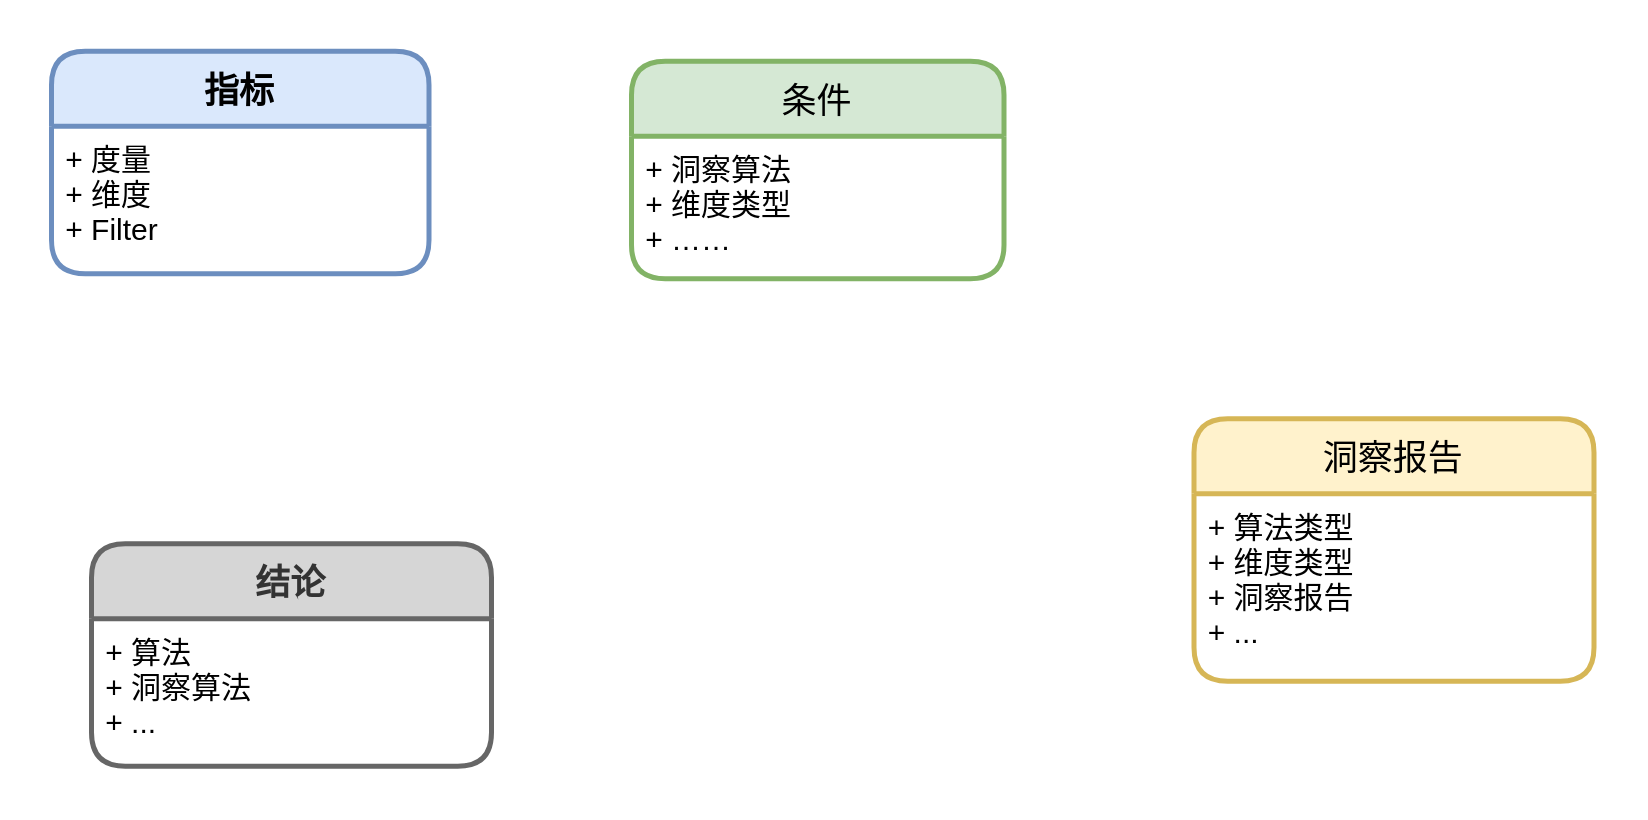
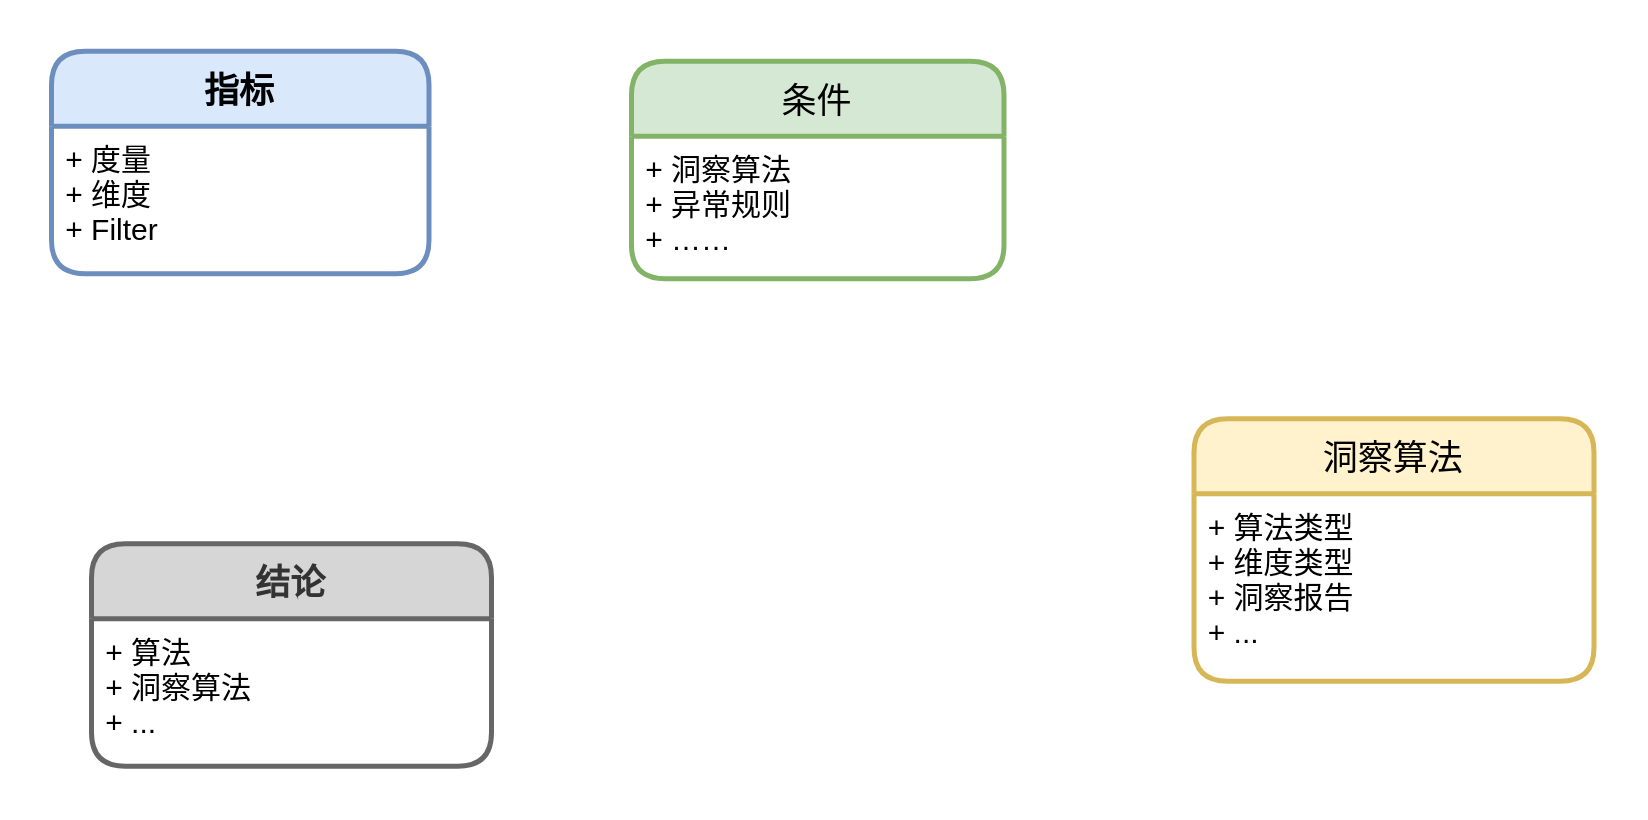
- <mxCell id="5" value="+ 洞察算法&#10;+ 维度类型&#10;+ ……" style="align=left;strokeColor=none;fillColor=none;spacingLeft=4;fontSize=12;verticalAlign=top;resizable=0;rotatable=0;part=1;" vertex="1" parent="4"><mxGeometry y="30" width="149" height="57" as="geometry" /></mxCell>
+ <mxCell id="5" value="+ 洞察算法&#10;+ 异常规则&#10;+ ……" style="align=left;strokeColor=none;fillColor=none;spacingLeft=4;fontSize=12;verticalAlign=top;resizable=0;rotatable=0;part=1;" vertex="1" parent="4"><mxGeometry y="30" width="149" height="57" as="geometry" /></mxCell>
- <mxCell id="8" value="洞察报告" style="swimlane;childLayout=stackLayout;horizontal=1;startSize=30;horizontalStack=0;fillColor=#fff2cc;rounded=1;fontSize=14;fontStyle=0;strokeWidth=2;resizeParent=0;resizeLast=1;shadow=0;dashed=0;align=center;strokeColor=#d6b656;" vertex="1" parent="1"><mxGeometry x="477" y="167" width="160" height="105" as="geometry"><mxRectangle x="1237" y="224" width="83" height="30" as="alternateBounds" /></mxGeometry></mxCell>
+ <mxCell id="8" value="洞察算法" style="swimlane;childLayout=stackLayout;horizontal=1;startSize=30;horizontalStack=0;fillColor=#fff2cc;rounded=1;fontSize=14;fontStyle=0;strokeWidth=2;resizeParent=0;resizeLast=1;shadow=0;dashed=0;align=center;strokeColor=#d6b656;" vertex="1" parent="1"><mxGeometry x="477" y="167" width="160" height="105" as="geometry"><mxRectangle x="1237" y="224" width="83" height="30" as="alternateBounds" /></mxGeometry></mxCell>
